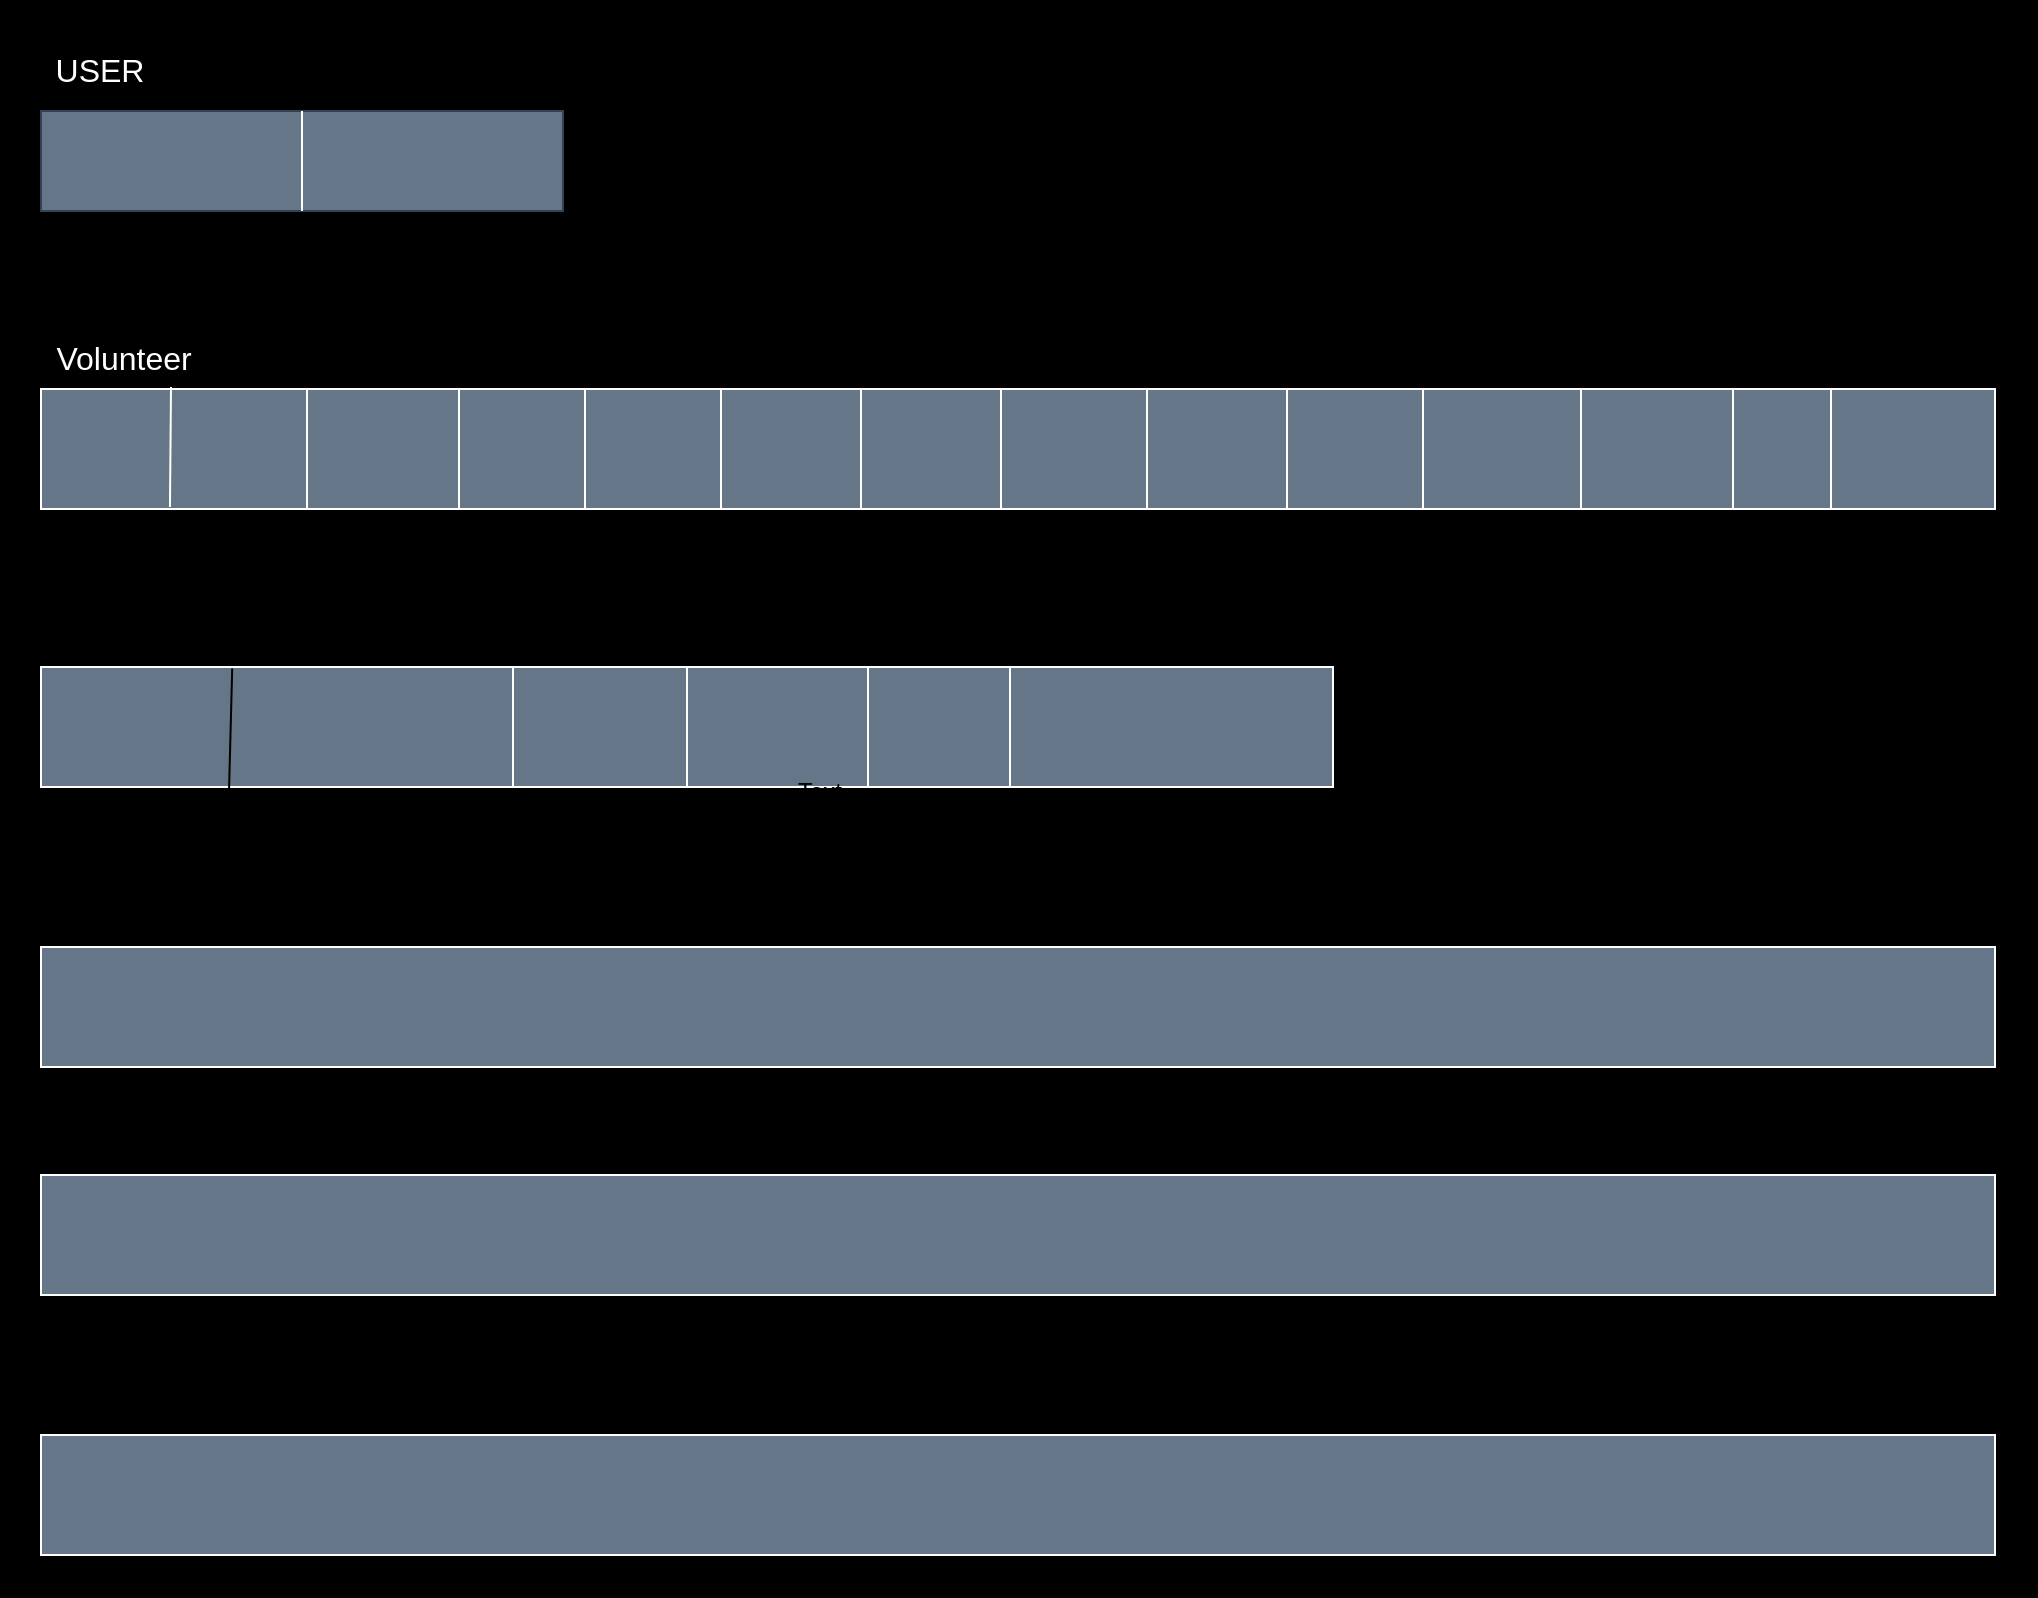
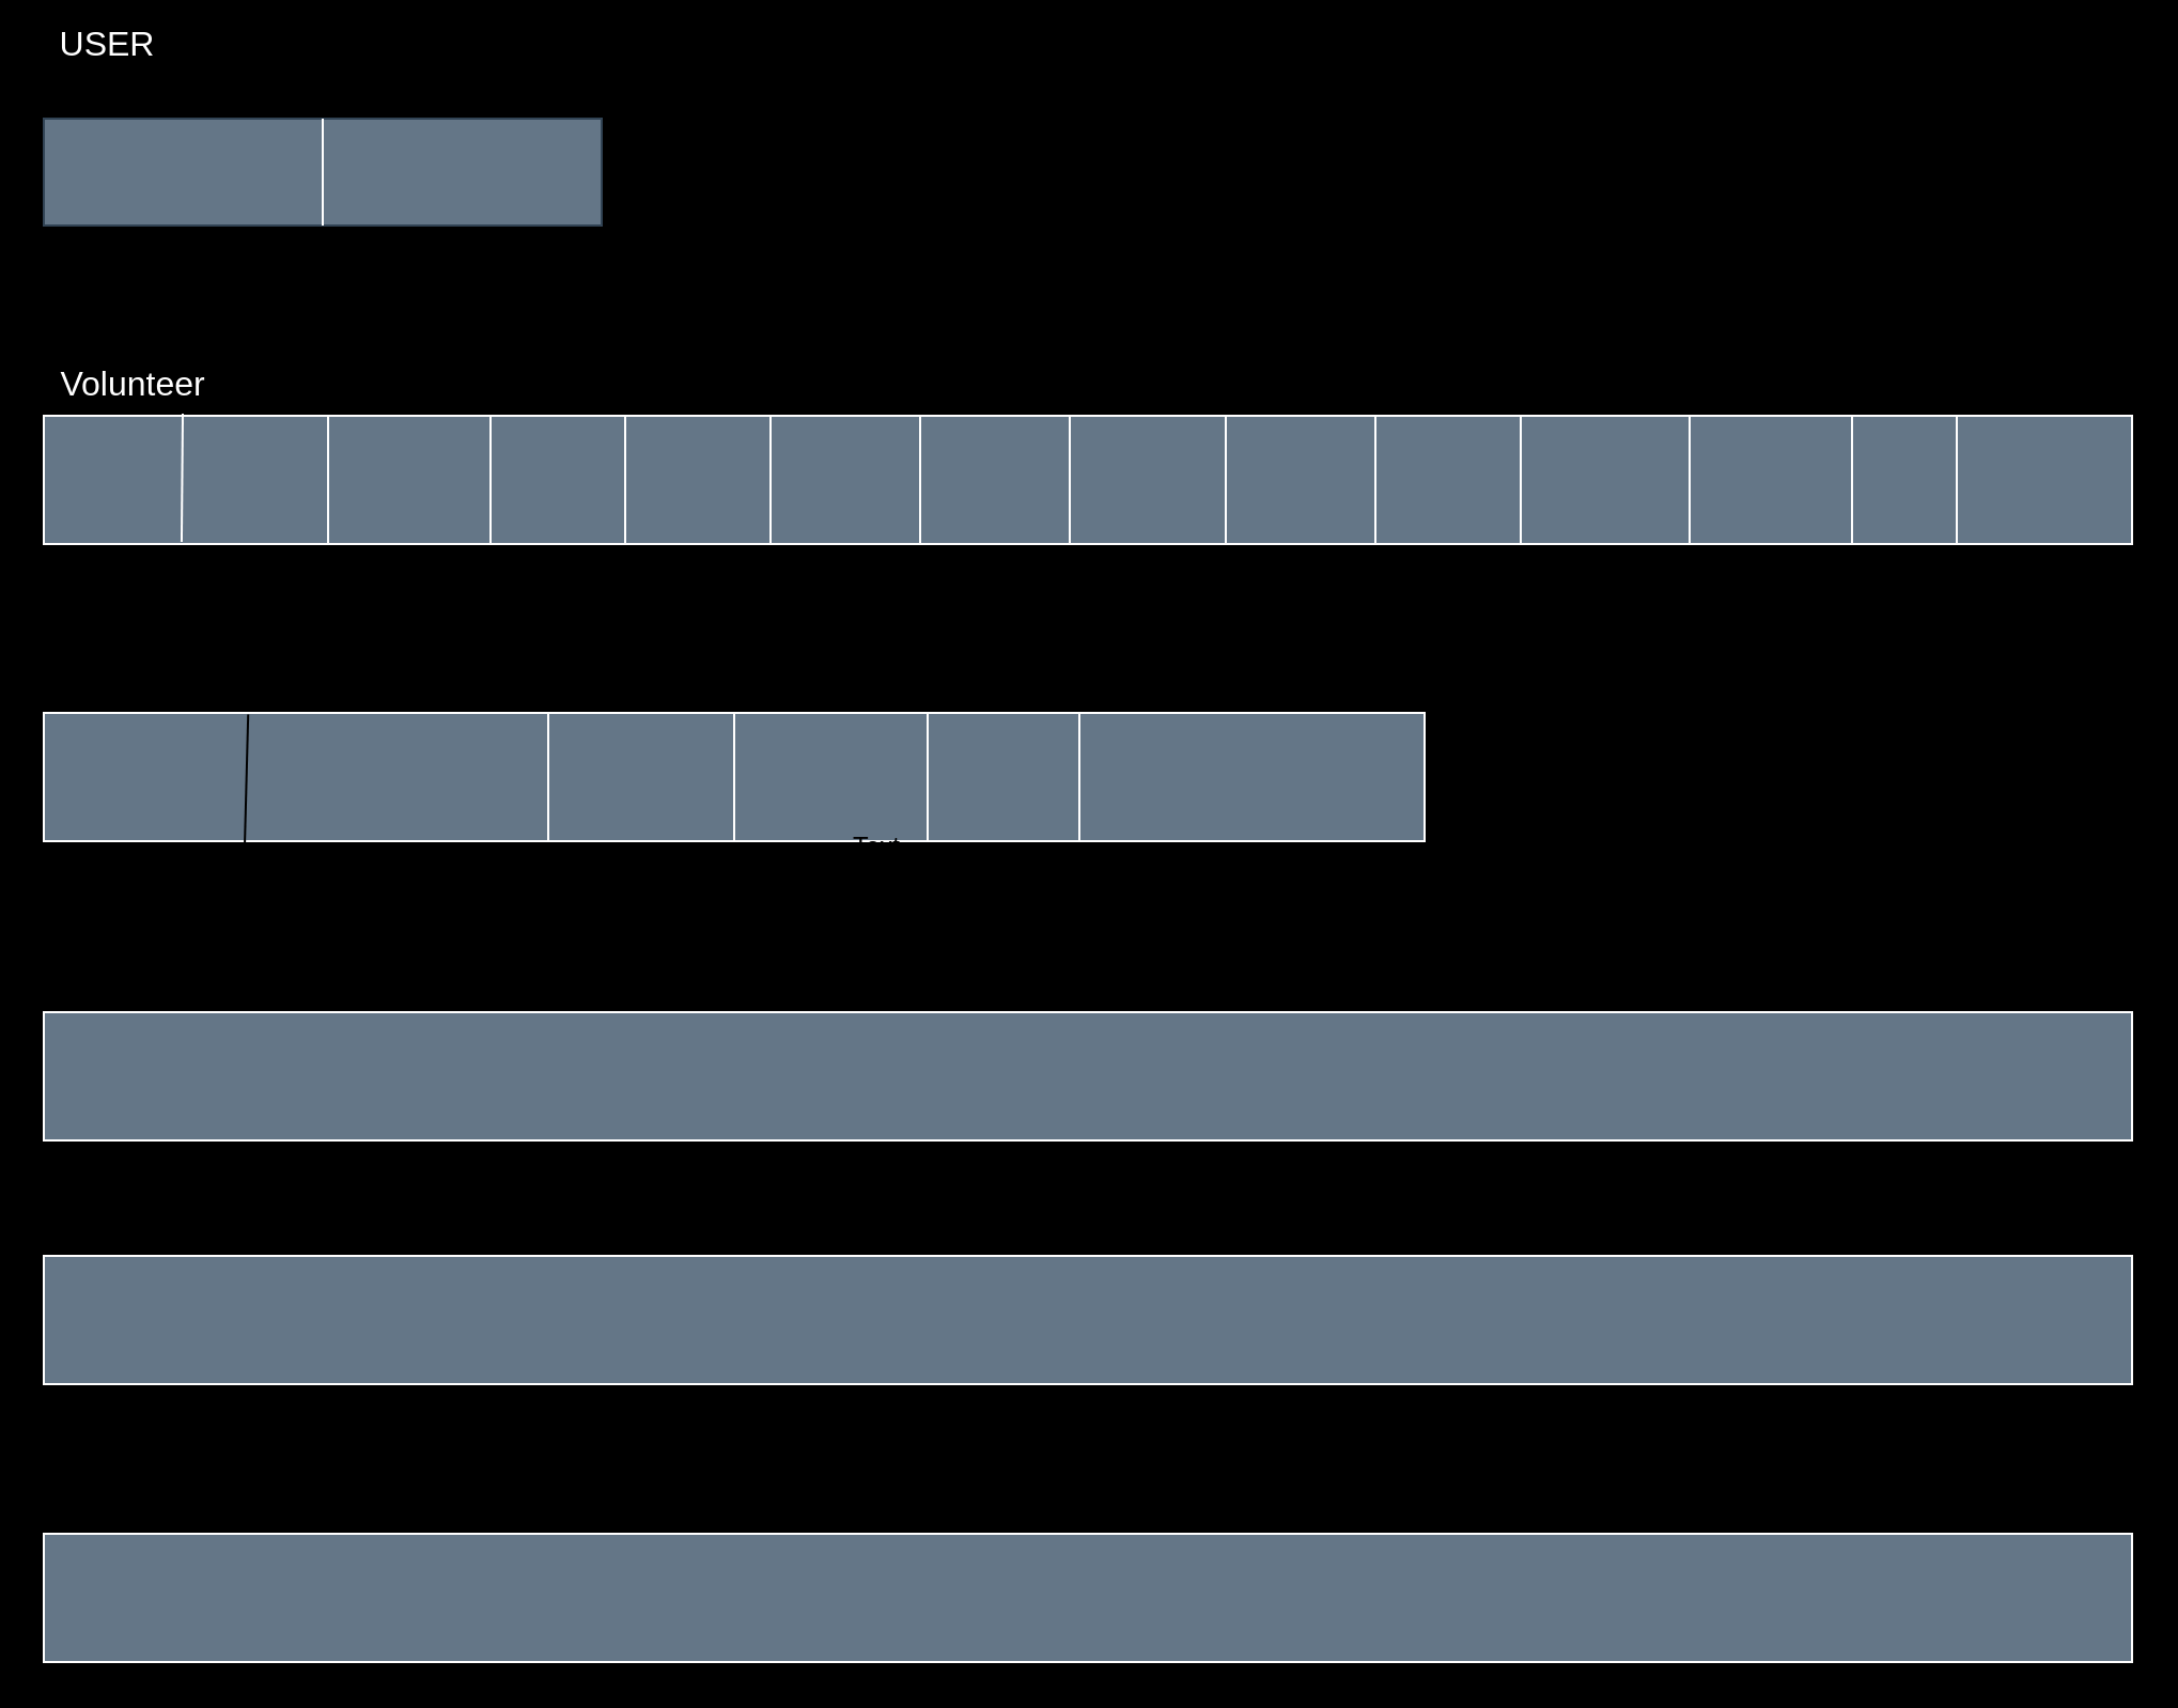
- <mxCell id="5" value="&lt;font color=&quot;#ffffff&quot; style=&quot;font-size: 16px;&quot;&gt;USER&lt;/font&gt;" style="text;html=1;align=center;verticalAlign=middle;whiteSpace=wrap;rounded=0;" vertex="1" parent="1"><mxGeometry x="20" y="20" width="60" height="30" as="geometry" /></mxCell>
+ <mxCell id="5" value="&lt;font color=&quot;#ffffff&quot; style=&quot;font-size: 16px;&quot;&gt;USER&lt;/font&gt;" style="text;html=1;align=center;verticalAlign=middle;whiteSpace=wrap;rounded=0;" vertex="1" parent="1"><mxGeometry x="20" y="5" width="60" height="30" as="geometry" /></mxCell>
